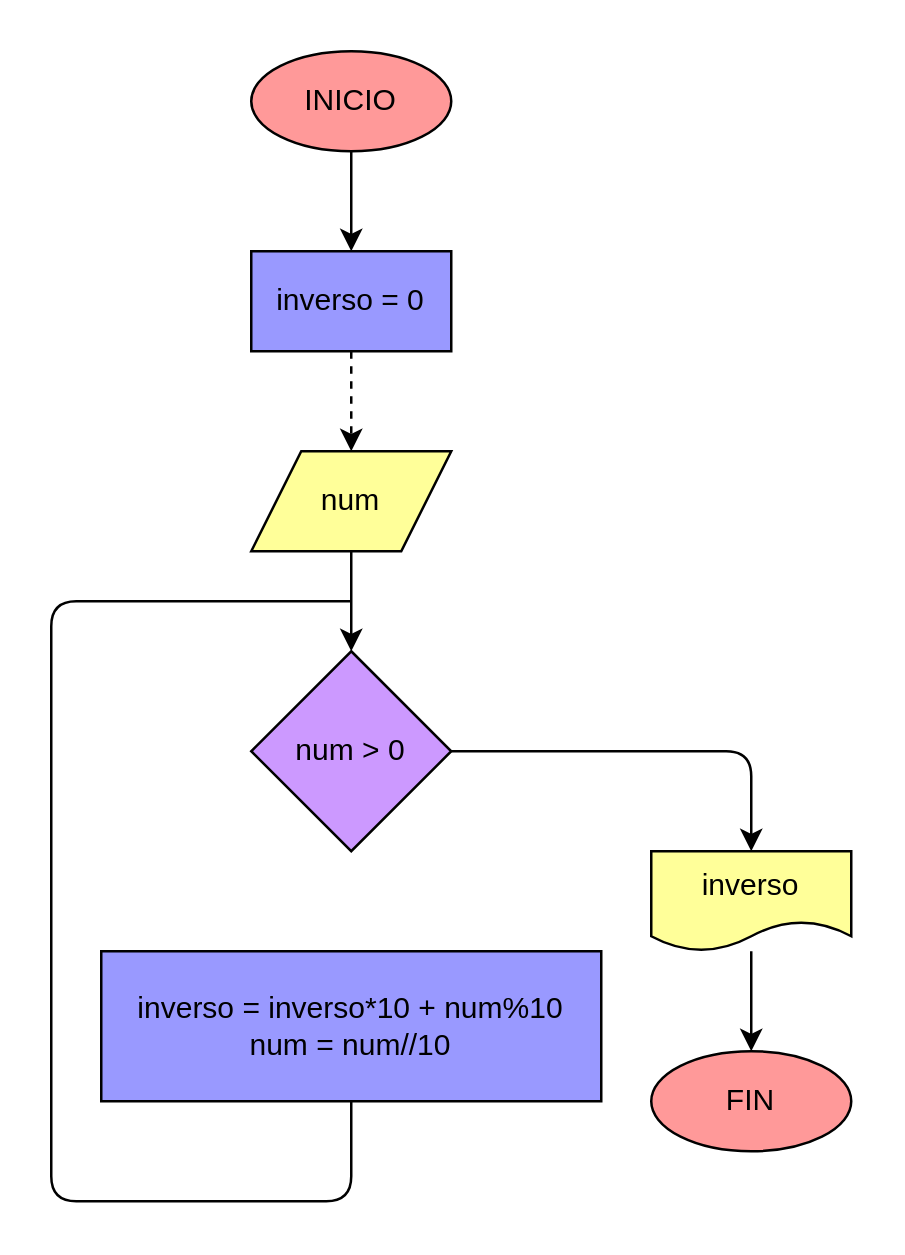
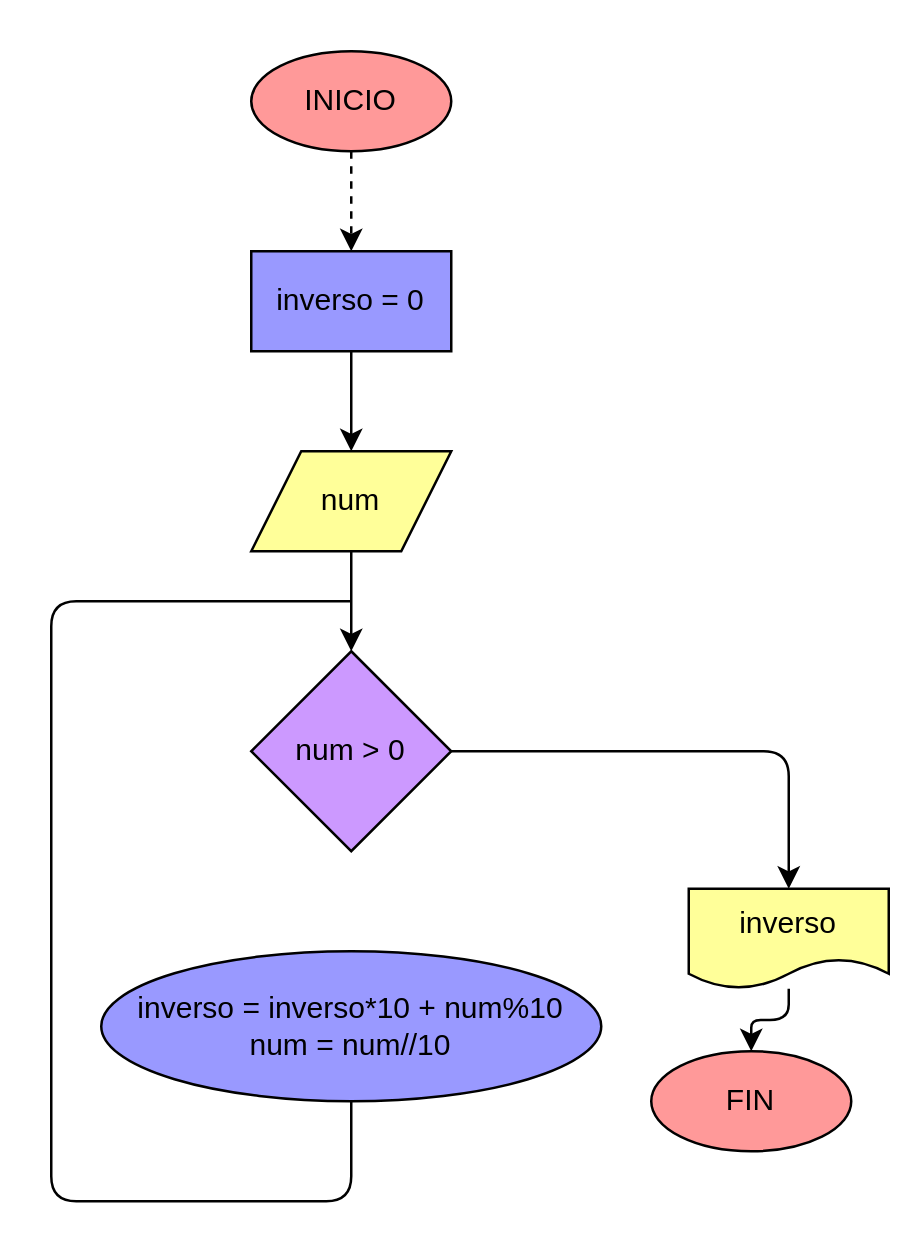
- <mxCell id="2" value="" style="edgeStyle=none;html=1;fontColor=#000000;strokeColor=#000000;" edge="1" parent="1" source="3" target="5"><mxGeometry relative="1" as="geometry" /></mxCell>
+ <mxCell id="2" value="" style="edgeStyle=none;html=1;fontColor=#000000;strokeColor=#000000;dashed=1;" edge="1" parent="1" source="3" target="5"><mxGeometry relative="1" as="geometry" /></mxCell>
- <mxCell id="4" value="" style="edgeStyle=none;html=1;fontColor=#000000;strokeColor=#000000;dashed=1;" edge="1" parent="1" source="5" target="7"><mxGeometry relative="1" as="geometry" /></mxCell>
+ <mxCell id="4" value="" style="edgeStyle=none;html=1;fontColor=#000000;strokeColor=#000000;" edge="1" parent="1" source="5" target="7"><mxGeometry relative="1" as="geometry" /></mxCell>
- <mxCell id="13" value="inverso" style="shape=document;whiteSpace=wrap;html=1;boundedLbl=1;fillColor=#FFFF99;strokeColor=#000000;fontColor=#000000;" vertex="1" parent="1"><mxGeometry x="260" y="340" width="80" height="40" as="geometry" /></mxCell>
+ <mxCell id="13" value="inverso" style="shape=document;whiteSpace=wrap;html=1;boundedLbl=1;fillColor=#FFFF99;strokeColor=#000000;fontColor=#000000;" vertex="1" parent="1"><mxGeometry x="275" y="355" width="80" height="40" as="geometry" /></mxCell>
- <mxCell id="11" value="&lt;div&gt;inverso = inverso*10 + num%10&lt;/div&gt;&lt;div&gt;num = num//10&lt;/div&gt;" style="whiteSpace=wrap;html=1;fillColor=#9999FF;strokeColor=#000000;fontColor=#000000;" vertex="1" parent="1"><mxGeometry x="40" y="380" width="200" height="60" as="geometry" /></mxCell>
+ <mxCell id="11" value="&lt;div&gt;inverso = inverso*10 + num%10&lt;/div&gt;&lt;div&gt;num = num//10&lt;/div&gt;" style="ellipse;whiteSpace=wrap;html=1;fillColor=#9999FF;strokeColor=#000000;fontColor=#000000;" vertex="1" parent="1"><mxGeometry x="40" y="380" width="200" height="60" as="geometry" /></mxCell>
